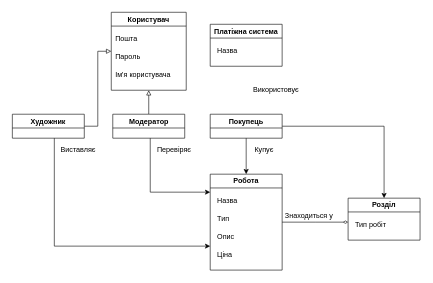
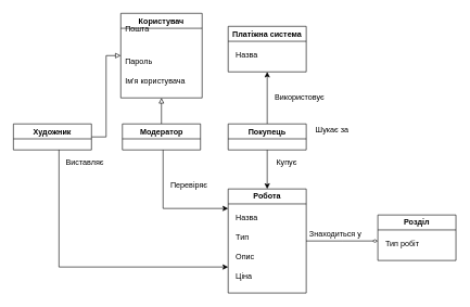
- <mxCell id="3" value="Пошта" style="text;html=1;align=left;verticalAlign=middle;resizable=0;points=[];autosize=1;strokeColor=none;fillColor=none;" parent="2" vertex="1"><mxGeometry x="5" y="30" width="60" height="30" as="geometry" /></mxCell>
+ <mxCell id="3" value="Пошта" style="text;html=1;align=left;verticalAlign=middle;resizable=0;points=[];autosize=1;strokeColor=none;fillColor=none;" parent="2" vertex="1"><mxGeometry x="5" y="10" width="60" height="30" as="geometry" /></mxCell>
+ <mxCell id="23" style="edgeStyle=orthogonalEdgeStyle;rounded=0;orthogonalLoop=1;jettySize=auto;html=1;entryX=0.5;entryY=1;entryDx=0;entryDy=0;" parent="1" source="25" target="15" edge="1"><mxGeometry relative="1" as="geometry" /></mxCell>
+ <mxCell id="27" value="Шукає за" style="text;html=1;strokeColor=none;fillColor=none;align=center;verticalAlign=middle;whiteSpace=wrap;rounded=0;" parent="1" vertex="1"><mxGeometry x="480" y="190" width="60" height="20" as="geometry" /></mxCell>
- <mxCell id="22" style="edgeStyle=orthogonalEdgeStyle;rounded=0;orthogonalLoop=1;jettySize=auto;html=1;entryX=0.5;entryY=0;entryDx=0;entryDy=0;" parent="1" source="25" target="17" edge="1"><mxGeometry relative="1" as="geometry" /></mxCell>
- <mxCell id="30" value="Перевіряє" style="text;html=1;strokeColor=none;fillColor=none;align=center;verticalAlign=middle;whiteSpace=wrap;rounded=0;" parent="1" vertex="1"><mxGeometry x="260" y="240" width="60" height="20" as="geometry" /></mxCell>
+ <mxCell id="30" value="Перевіряє" style="text;html=1;strokeColor=none;fillColor=none;align=center;verticalAlign=middle;whiteSpace=wrap;rounded=0;" parent="1" vertex="1"><mxGeometry x="260" y="275" width="60" height="20" as="geometry" /></mxCell>
